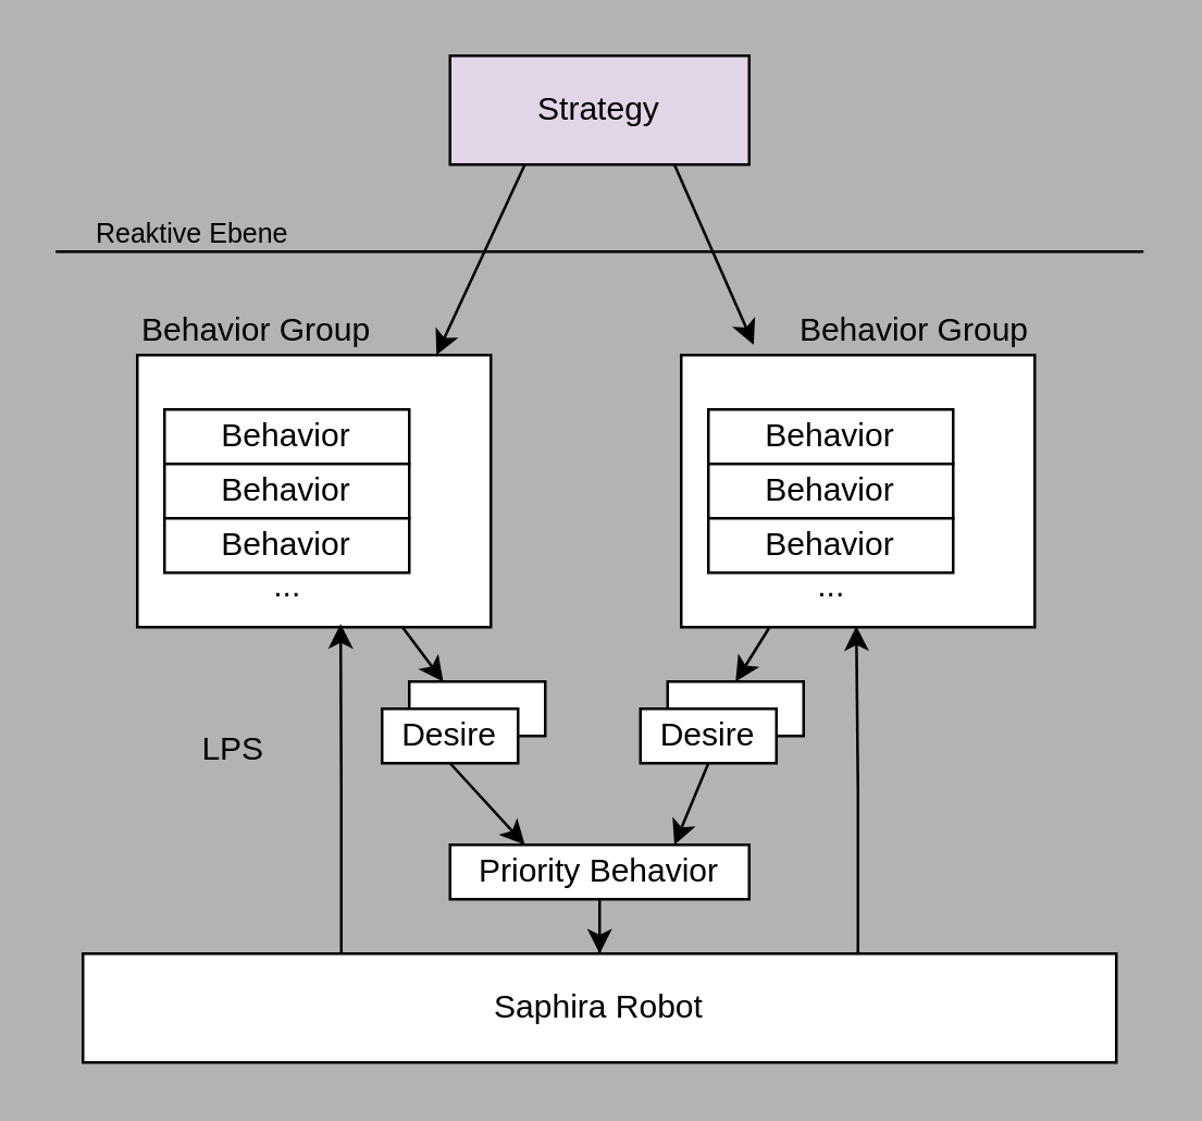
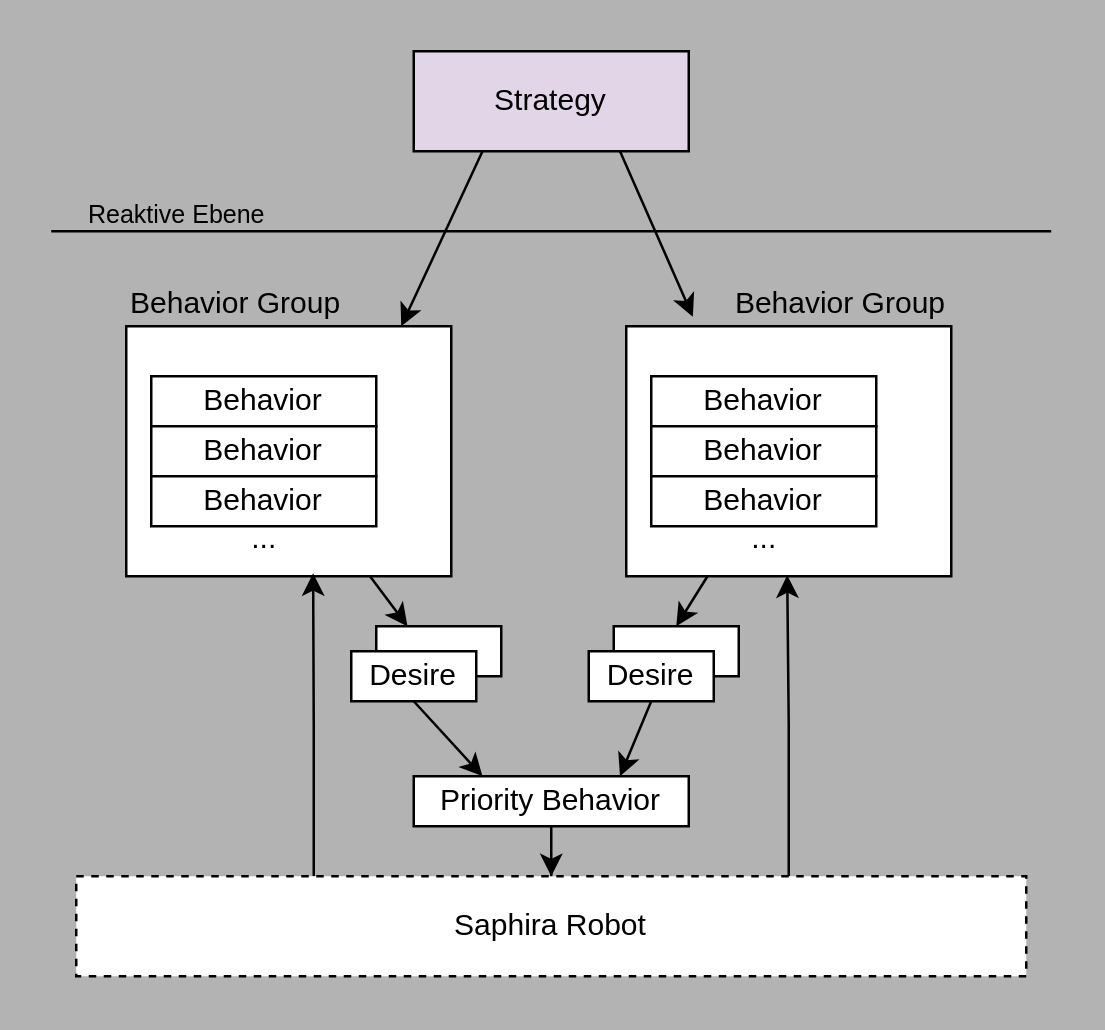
- <mxCell id="20" value="&lt;div&gt;LPS&lt;/div&gt;" style="text;html=1;align=center;verticalAlign=middle;resizable=0;points=[];autosize=1;strokeColor=none;fillColor=none;" vertex="1" parent="1"><mxGeometry x="60" y="260" width="50" height="30" as="geometry" /></mxCell>
- <mxCell id="19" value="Saphira Robot" style="whiteSpace=wrap;html=1;" vertex="1" parent="1"><mxGeometry x="30" y="350" width="380" height="40" as="geometry" /></mxCell>
+ <mxCell id="19" value="Saphira Robot" style="whiteSpace=wrap;html=1;dashed=1;" vertex="1" parent="1"><mxGeometry x="30" y="350" width="380" height="40" as="geometry" /></mxCell>
